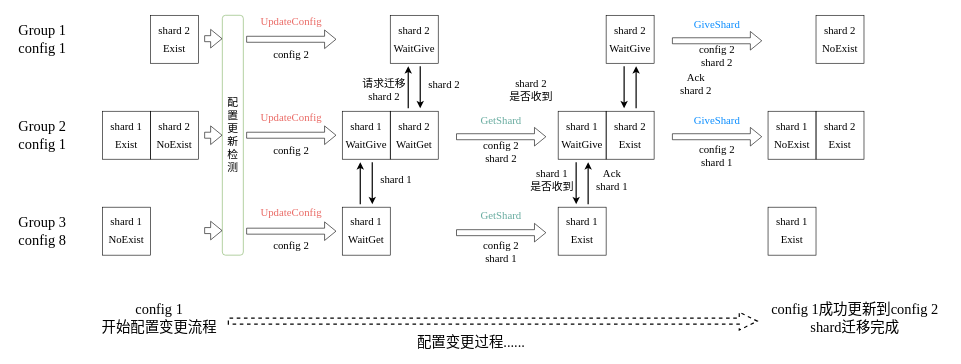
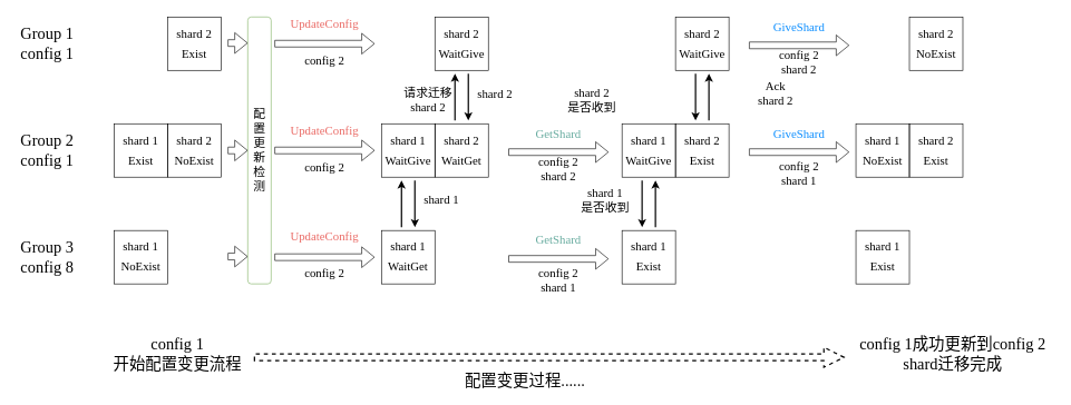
- <mxCell id="70" value="&lt;font face=&quot;Comic Sans MS&quot;&gt;&lt;span style=&quot;font-size: 18px;&quot;&gt;shard 1&lt;br&gt;是否收到&lt;br&gt;&lt;/span&gt;&lt;/font&gt;" style="text;html=1;strokeColor=none;fillColor=none;align=center;verticalAlign=middle;whiteSpace=wrap;rounded=0;" vertex="1" parent="1"><mxGeometry x="870" y="285" width="100" height="30" as="geometry" /></mxCell>
+ <mxCell id="70" value="&lt;font face=&quot;Comic Sans MS&quot;&gt;&lt;span style=&quot;font-size: 18px;&quot;&gt;shard 1&lt;br&gt;是否收到&lt;br&gt;&lt;/span&gt;&lt;/font&gt;" style="text;html=1;strokeColor=none;fillColor=none;align=center;verticalAlign=middle;whiteSpace=wrap;rounded=0;" vertex="1" parent="1"><mxGeometry x="855" y="285" width="100" height="30" as="geometry" /></mxCell>
- <mxCell id="68" value="&lt;font style=&quot;font-size: 18px;&quot; face=&quot;Comic Sans MS&quot;&gt;Ack&lt;br&gt;shard 1&lt;/font&gt;" style="text;html=1;strokeColor=none;fillColor=none;align=center;verticalAlign=middle;whiteSpace=wrap;rounded=0;" vertex="1" parent="1"><mxGeometry x="970" y="285" width="100" height="30" as="geometry" /></mxCell>
